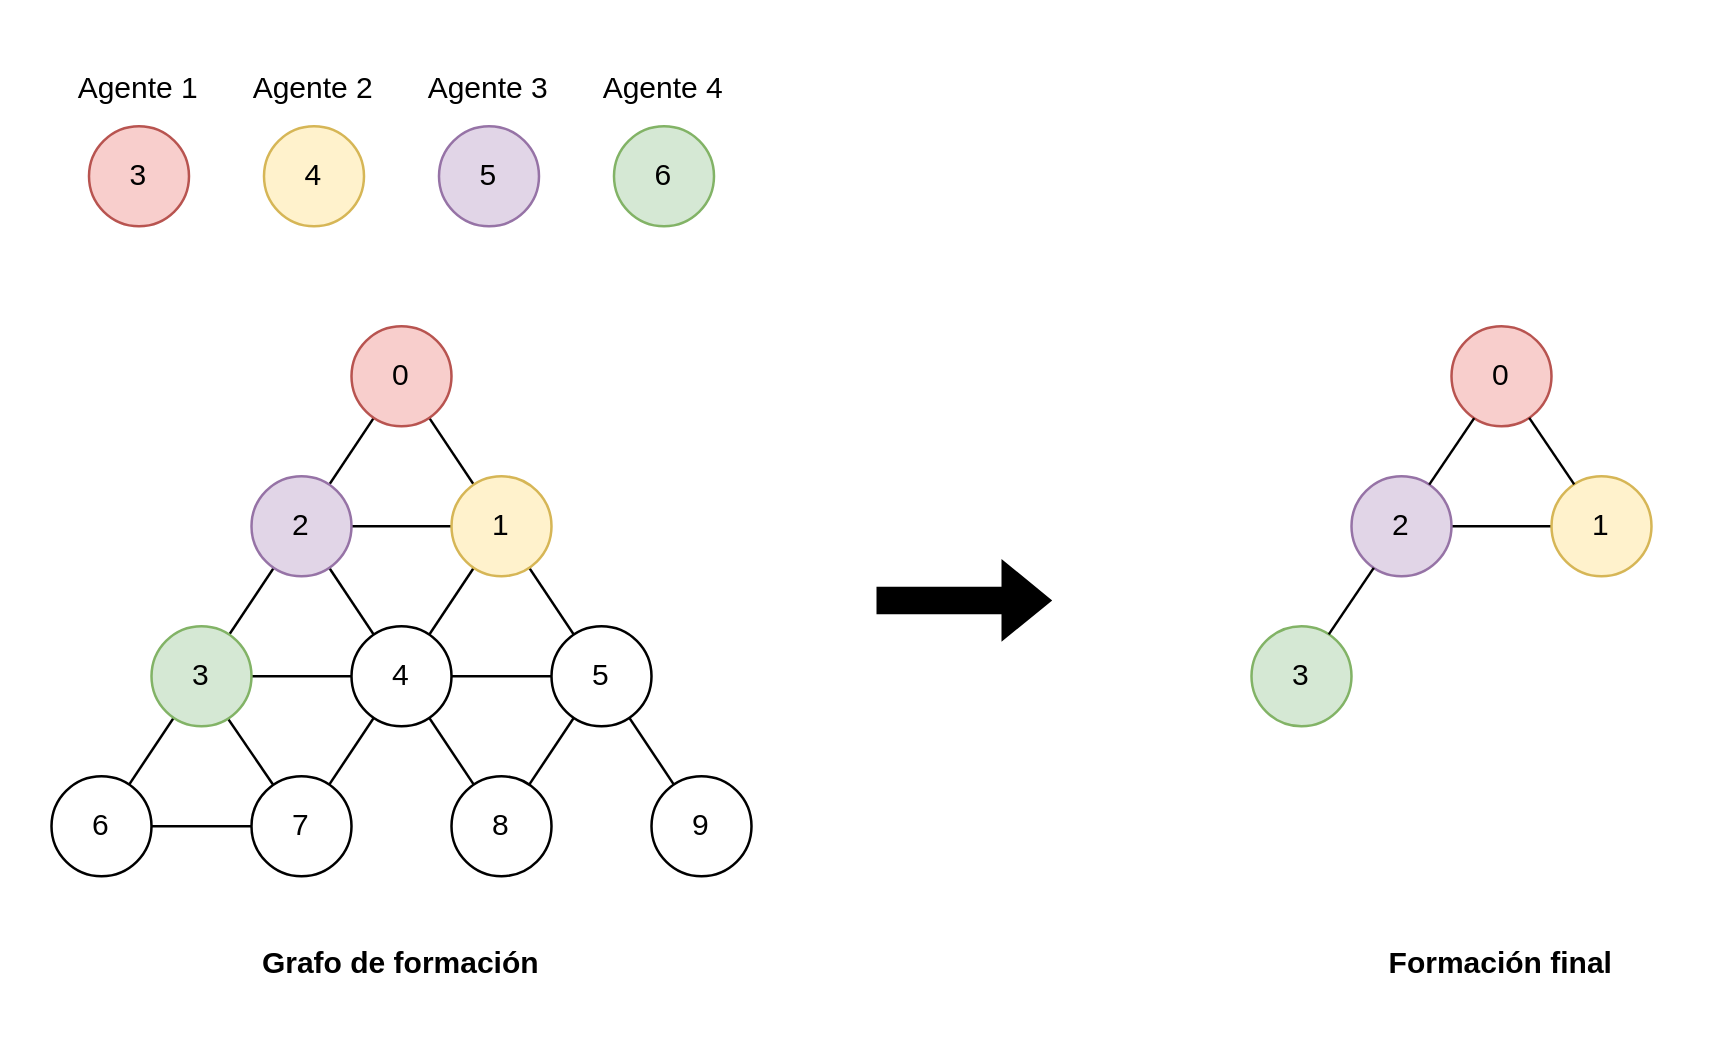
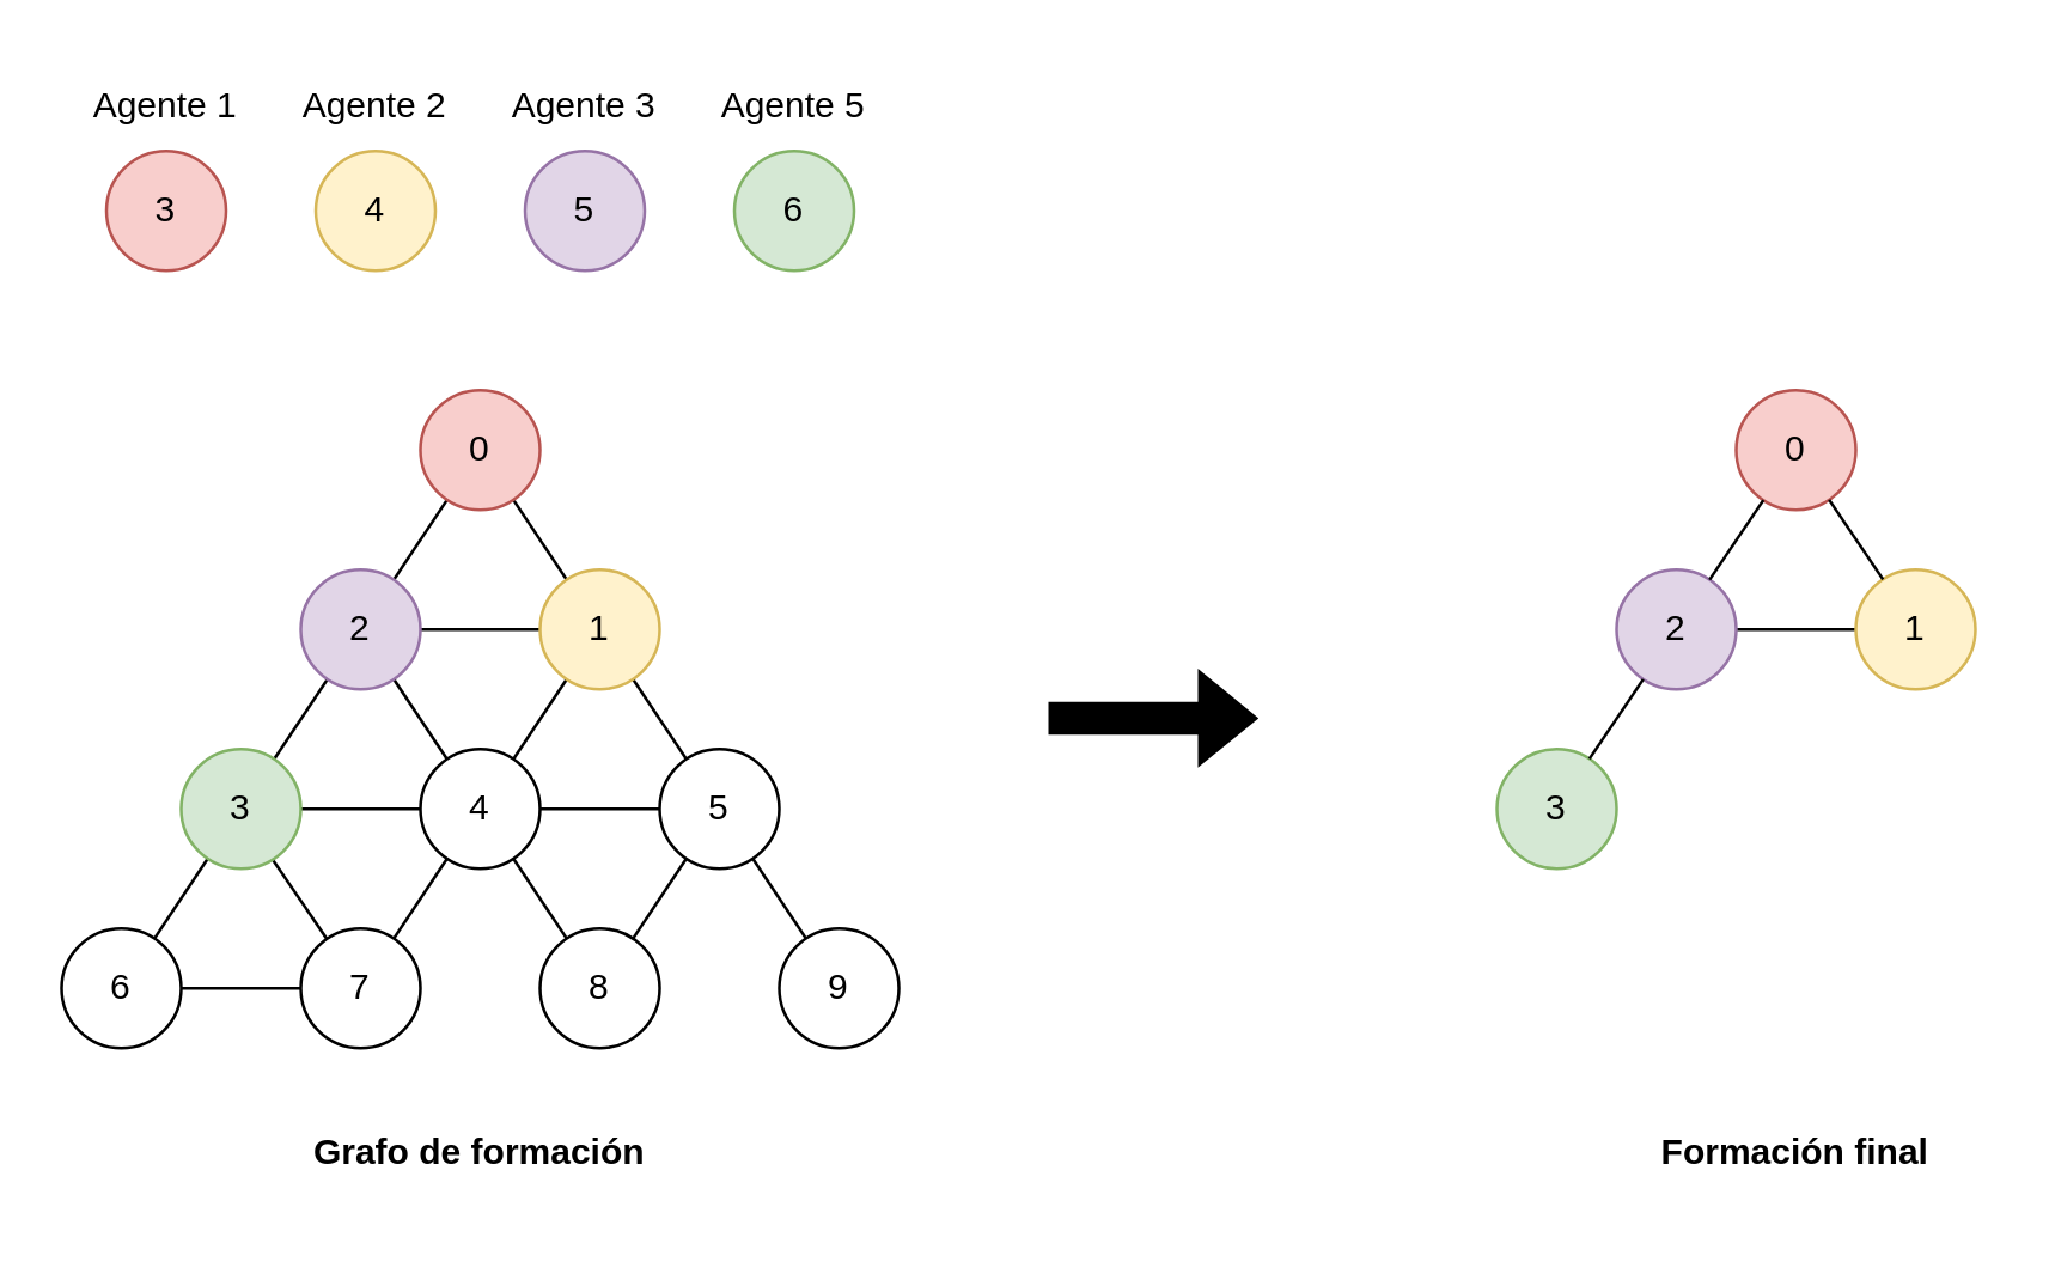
- <mxCell id="13" value="Agente 4" style="text;html=1;align=center;verticalAlign=middle;whiteSpace=wrap;rounded=0;flipH=0;" vertex="1" parent="5"><mxGeometry x="210" y="2.5" width="60" height="25" as="geometry" /></mxCell>
+ <mxCell id="13" value="Agente 5" style="text;html=1;align=center;verticalAlign=middle;whiteSpace=wrap;rounded=0;flipH=0;" vertex="1" parent="5"><mxGeometry x="210" y="2.5" width="60" height="25" as="geometry" /></mxCell>
